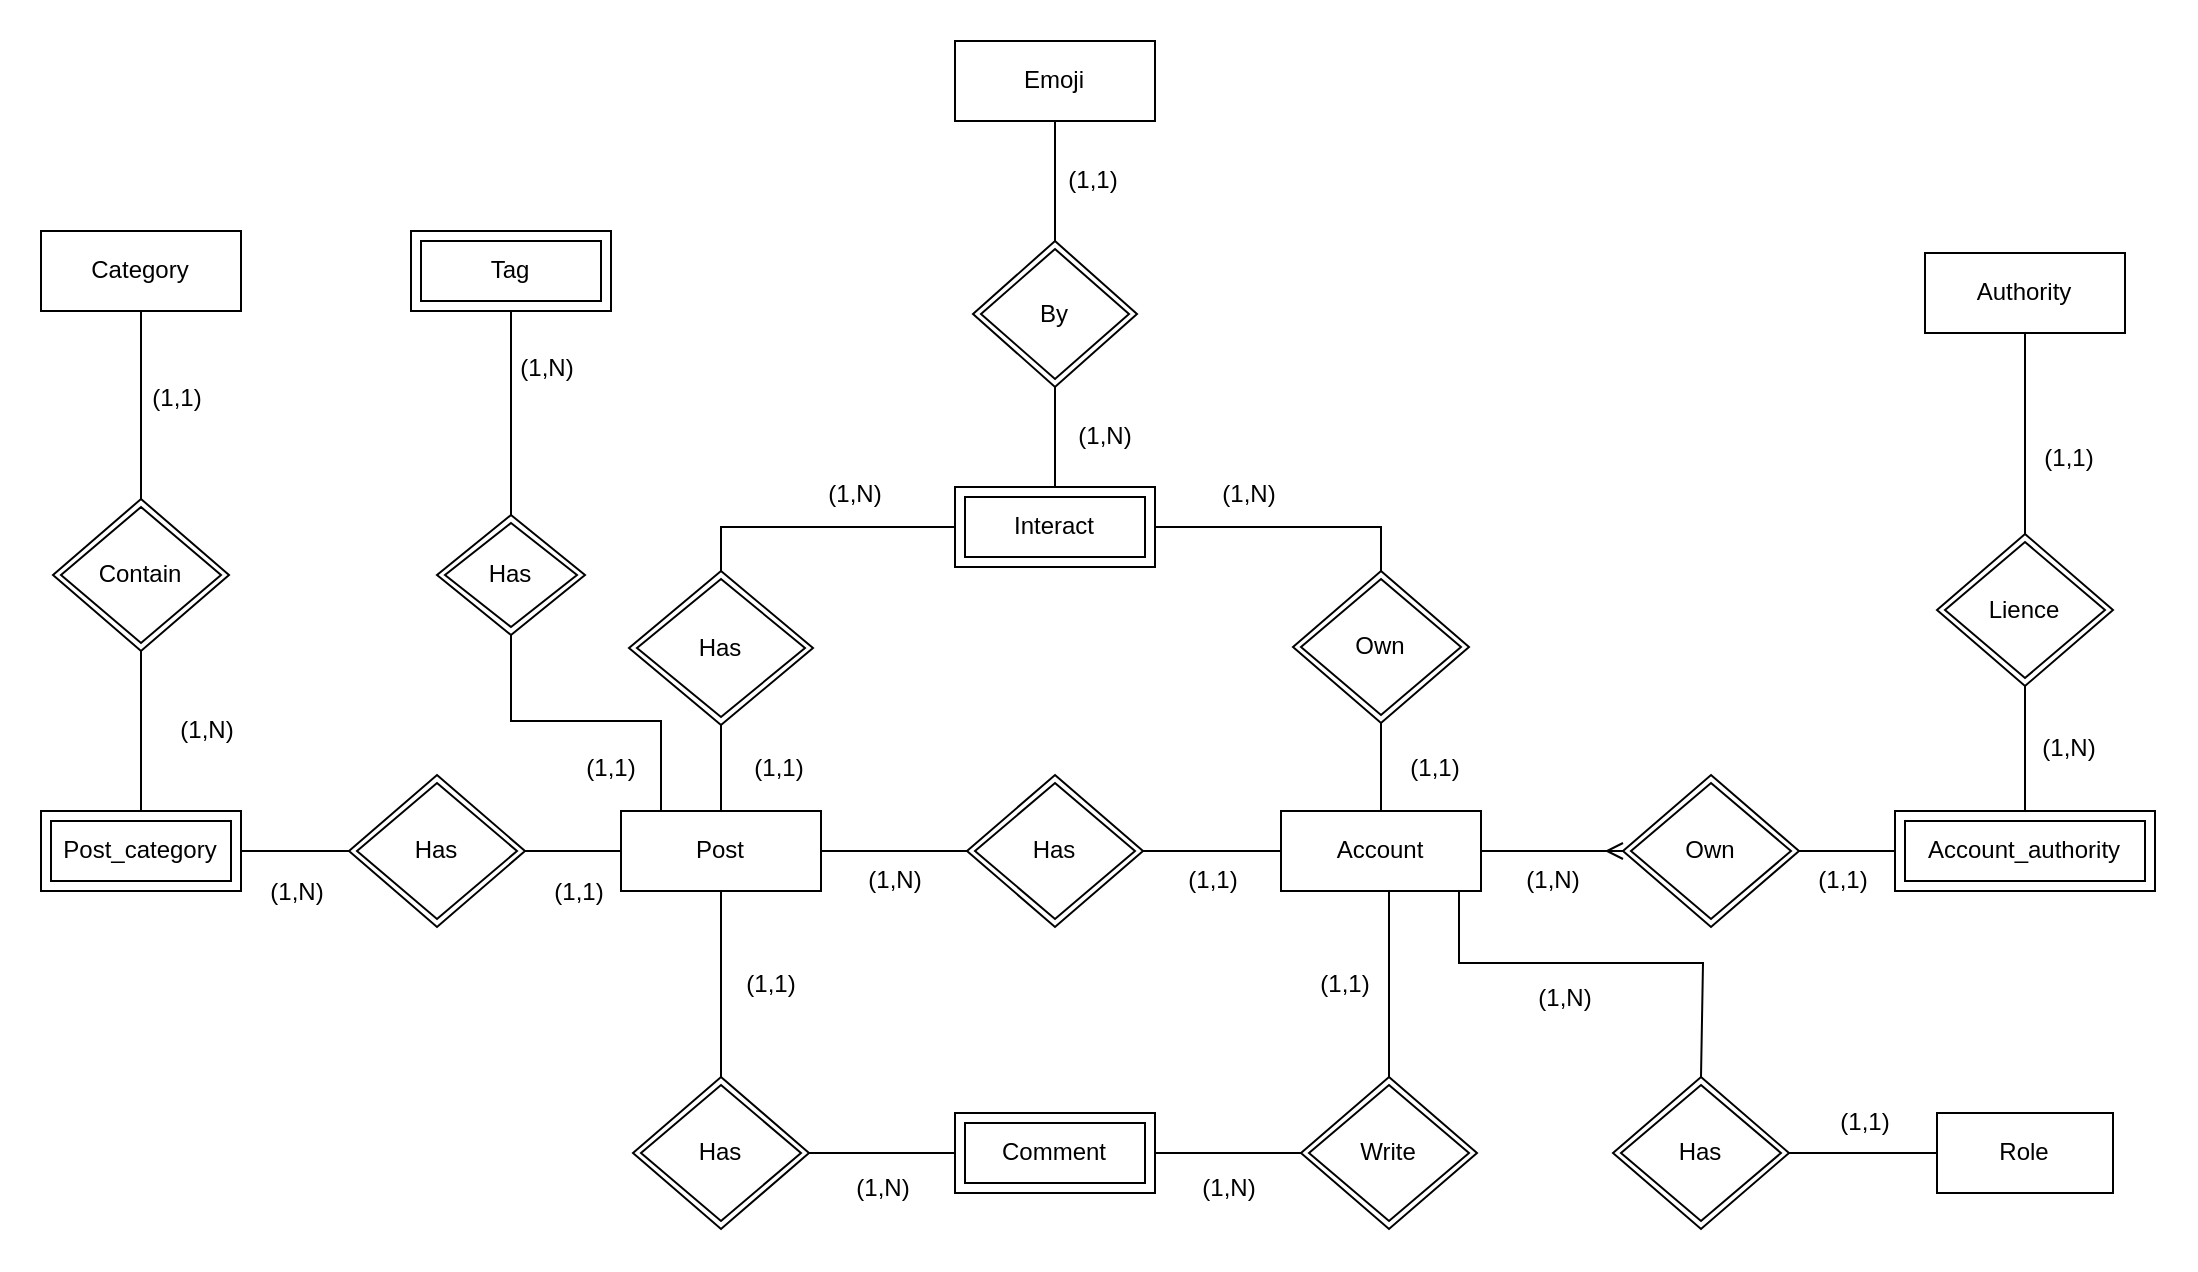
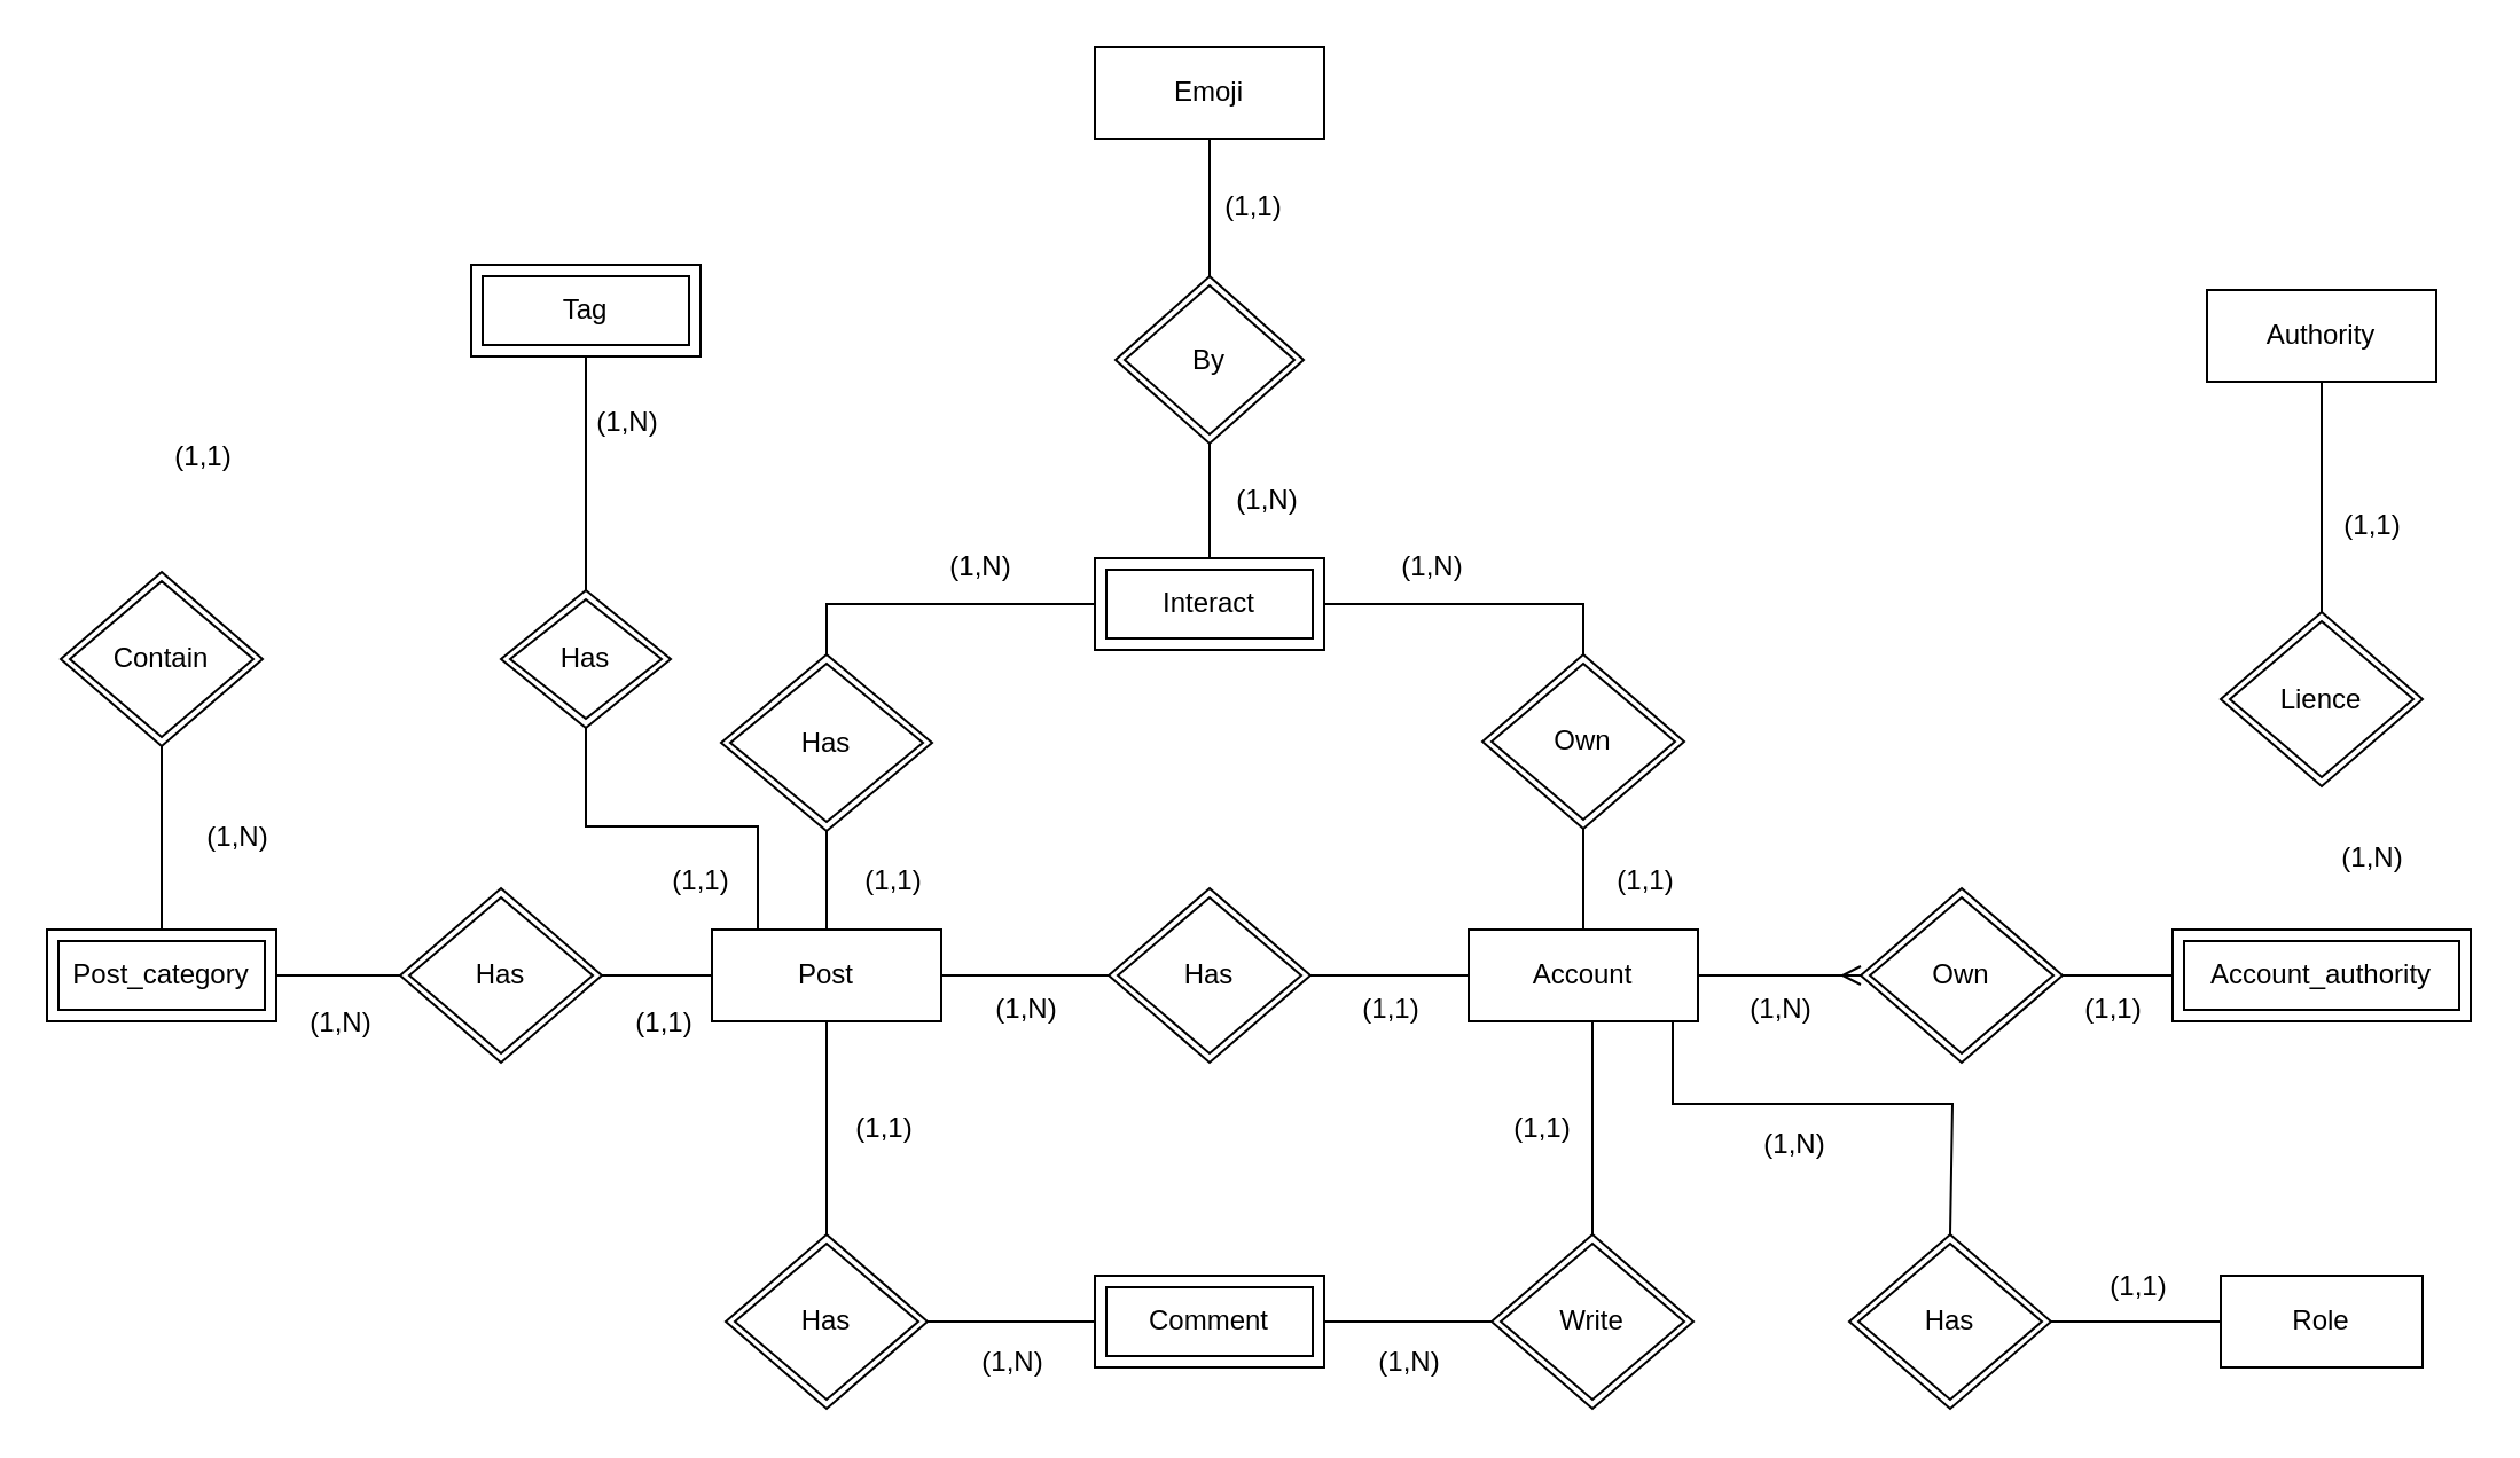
- <mxCell id="18" value="Category" style="whiteSpace=wrap;html=1;align=center;" parent="1" vertex="1"><mxGeometry x="20" y="115" width="100" height="40" as="geometry" /></mxCell>
- <mxCell id="17" style="edgeStyle=orthogonalEdgeStyle;rounded=0;orthogonalLoop=1;jettySize=auto;html=1;entryX=0.5;entryY=0;entryDx=0;entryDy=0;endArrow=none;endFill=0;startFill=0;" edge="1" parent="1" source="18" target="34"><mxGeometry relative="1" as="geometry"><mxPoint x="-3.885" y="418" as="targetPoint" /></mxGeometry></mxCell>
- <mxCell id="44" style="edgeStyle=orthogonalEdgeStyle;rounded=0;orthogonalLoop=1;jettySize=auto;html=1;endArrow=none;endFill=0;startFill=0;" edge="1" parent="1" source="45" target="24"><mxGeometry relative="1" as="geometry" /></mxCell>
